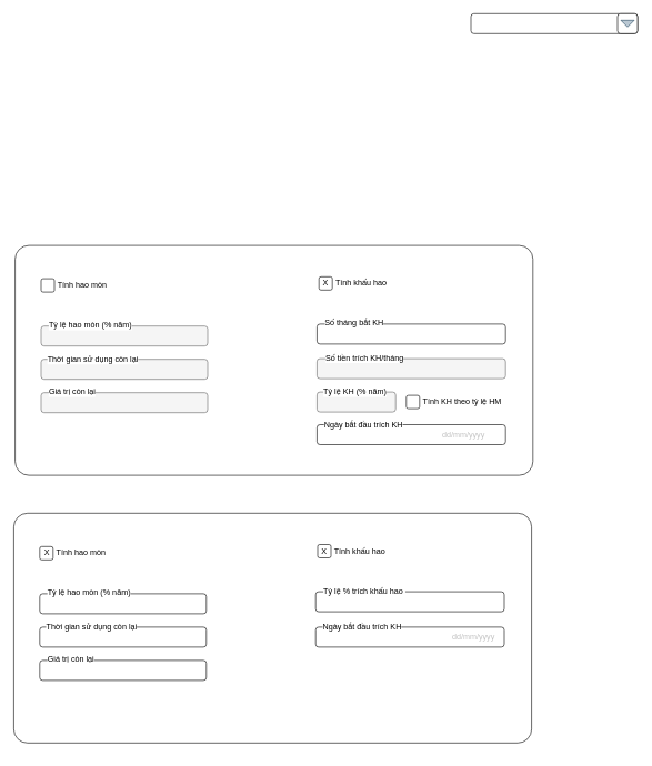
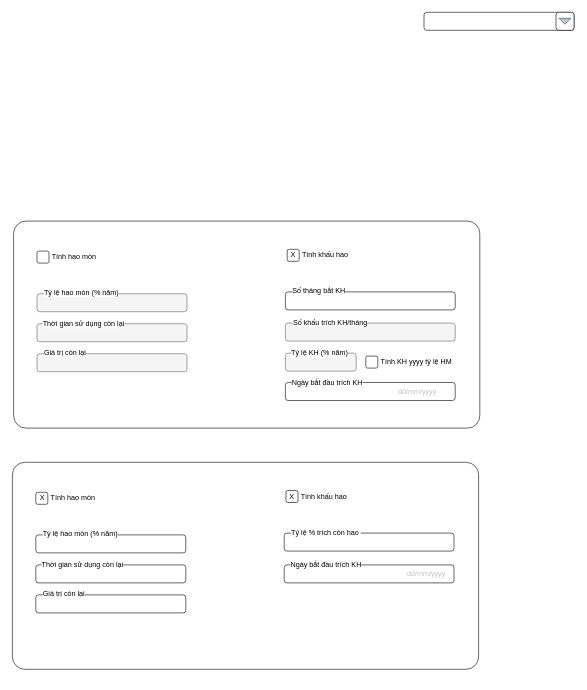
- <mxCell id="19" value="Số tiền trích KH/tháng" style="text;html=1;strokeColor=none;fillColor=none;align=left;verticalAlign=middle;whiteSpace=wrap;rounded=0;container=0;labelBackgroundColor=default;" parent="10" vertex="1"><mxGeometry x="11" y="52.5" width="130" height="30" as="geometry" /></mxCell>
+ <mxCell id="19" value="Số khấu trích KH/tháng" style="text;html=1;strokeColor=none;fillColor=none;align=left;verticalAlign=middle;whiteSpace=wrap;rounded=0;container=0;labelBackgroundColor=default;" parent="10" vertex="1"><mxGeometry x="11" y="52.5" width="130" height="30" as="geometry" /></mxCell>
- <mxCell id="17" value="Tính KH theo tỷ lệ HM" style="text;html=1;strokeColor=none;fillColor=none;align=left;verticalAlign=middle;whiteSpace=wrap;rounded=0;container=0;" parent="10" vertex="1"><mxGeometry x="157" y="118.5" width="125" height="30" as="geometry" /></mxCell>
+ <mxCell id="17" value="Tính KH yyyy tỷ lệ HM" style="text;html=1;strokeColor=none;fillColor=none;align=left;verticalAlign=middle;whiteSpace=wrap;rounded=0;container=0;" parent="10" vertex="1"><mxGeometry x="157" y="118.5" width="125" height="30" as="geometry" /></mxCell>
- <mxCell id="39" value="Tỷ lệ % trích khấu hao&amp;nbsp;" style="text;html=1;strokeColor=none;fillColor=none;align=left;verticalAlign=middle;whiteSpace=wrap;rounded=0;container=0;labelBackgroundColor=default;" vertex="1" parent="37"><mxGeometry x="10" width="153" height="30" as="geometry" /></mxCell>
+ <mxCell id="39" value="Tỷ lệ % trích còn hao&amp;nbsp;" style="text;html=1;strokeColor=none;fillColor=none;align=left;verticalAlign=middle;whiteSpace=wrap;rounded=0;container=0;labelBackgroundColor=default;" vertex="1" parent="37"><mxGeometry x="10" width="153" height="30" as="geometry" /></mxCell>
